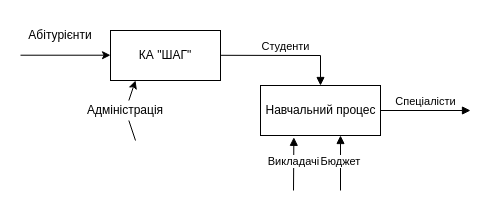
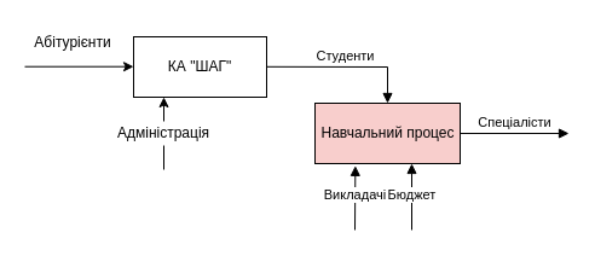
- <mxCell id="7" value="Адміністрація" style="text;html=1;strokeColor=none;fillColor=none;align=center;verticalAlign=middle;whiteSpace=wrap;rounded=0;" vertex="1" parent="1"><mxGeometry x="100" y="100" width="50" height="20" as="geometry" /></mxCell>
+ <mxCell id="7" value="Адміністрація" style="text;html=1;strokeColor=none;fillColor=none;align=center;verticalAlign=middle;whiteSpace=wrap;rounded=0;" vertex="1" parent="1"><mxGeometry x="110" y="100" width="50" height="20" as="geometry" /></mxCell>
- <mxCell id="10" value="Навчальний процес" style="html=1;" vertex="1" parent="1"><mxGeometry x="260" y="85" width="120" height="50" as="geometry" /></mxCell>
+ <mxCell id="10" value="Навчальний процес" style="html=1;fillColor=#f8cecc;" vertex="1" parent="1"><mxGeometry x="260" y="85" width="120" height="50" as="geometry" /></mxCell>
